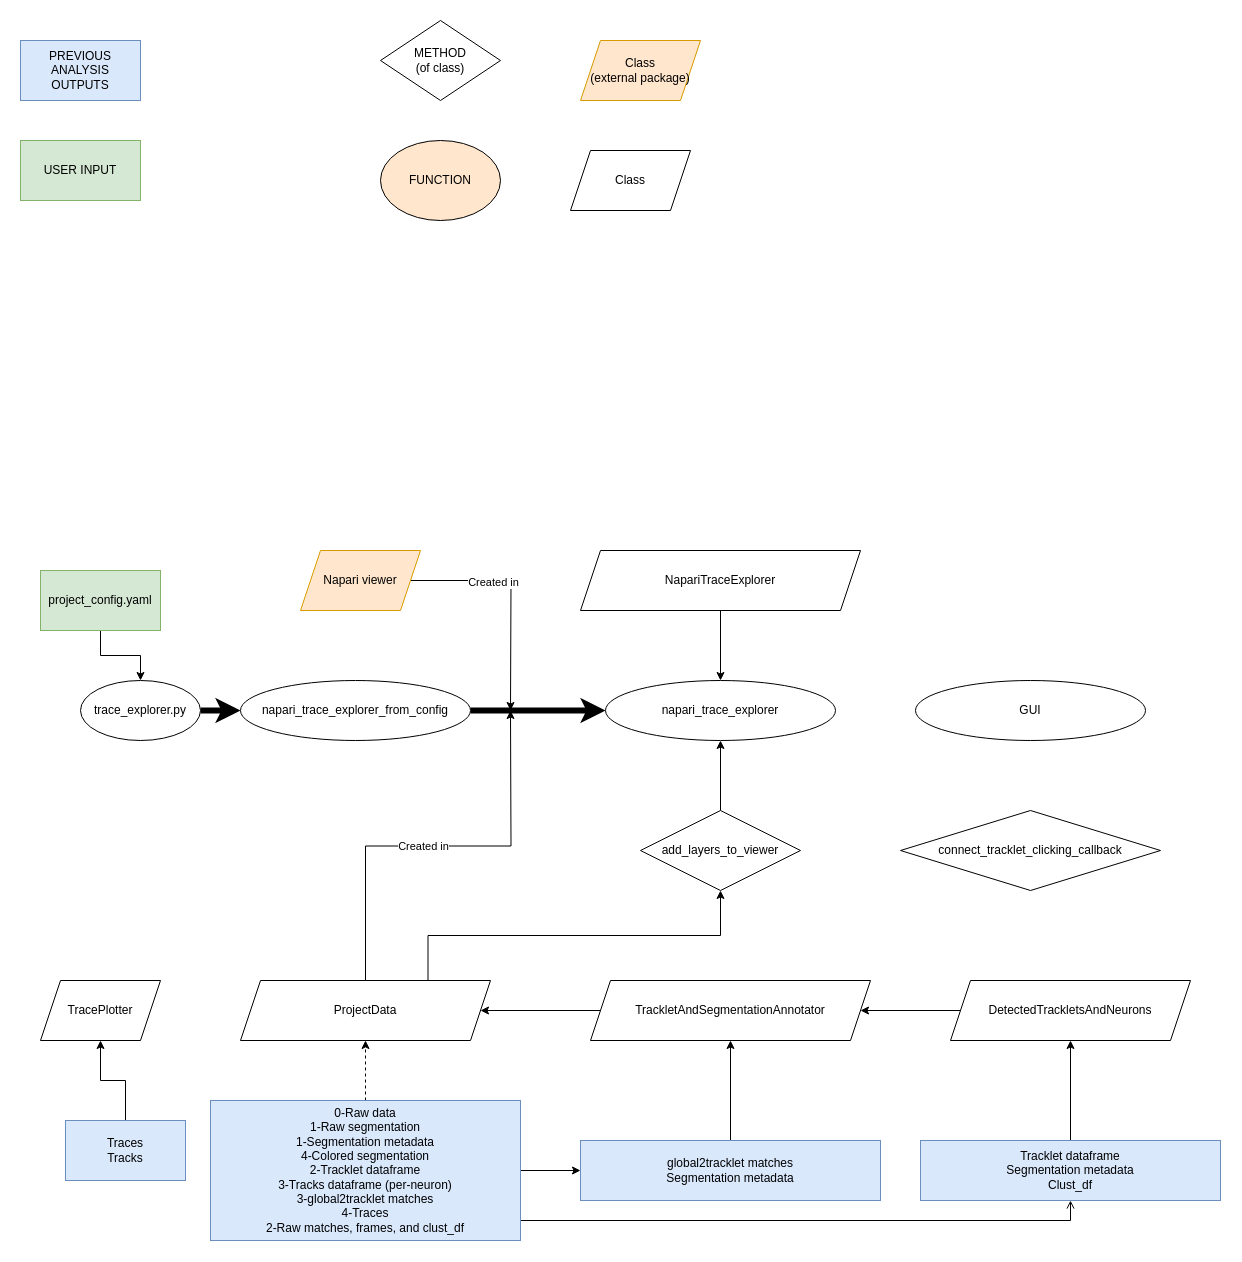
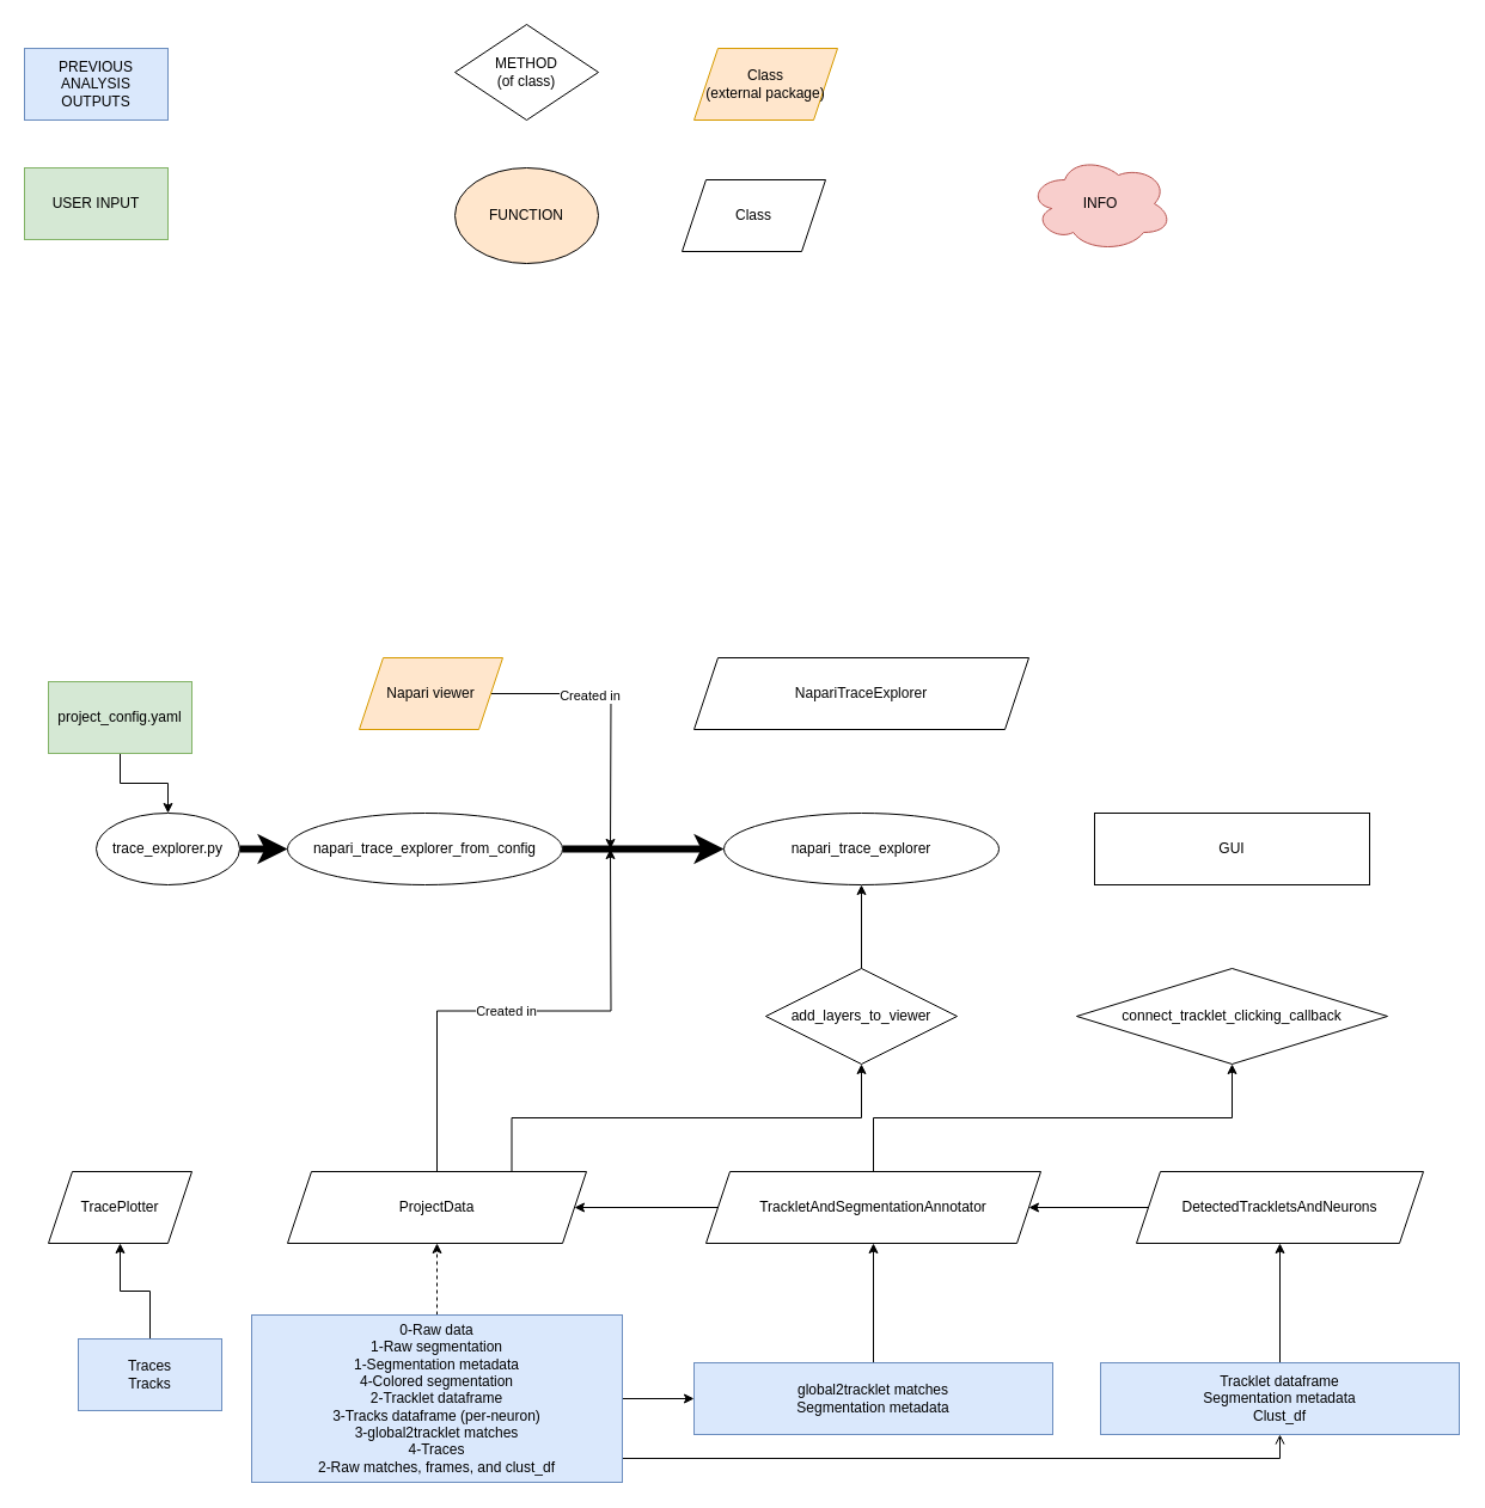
+ <mxCell id="44" value="INFO" style="ellipse;shape=cloud;whiteSpace=wrap;html=1;fillColor=#f8cecc;strokeColor=#b85450;" vertex="1" parent="1"><mxGeometry x="860" y="130" width="120" height="80" as="geometry" /></mxCell>
- <mxCell id="37" value="" style="edgeStyle=orthogonalEdgeStyle;rounded=0;orthogonalLoop=1;jettySize=auto;html=1;strokeWidth=1;" edge="1" parent="1" source="38" target="33"><mxGeometry relative="1" as="geometry" /></mxCell>
- <mxCell id="42" value="GUI" style="ellipse;whiteSpace=wrap;html=1;fontFamily=Helvetica;fontSize=12;align=center;" vertex="1" parent="1"><mxGeometry x="915" y="680" width="230" height="60" as="geometry" /></mxCell>
+ <mxCell id="42" value="GUI" style="whiteSpace=wrap;html=1;fontFamily=Helvetica;fontSize=12;align=center;rounded=0;" vertex="1" parent="1"><mxGeometry x="915" y="680" width="230" height="60" as="geometry" /></mxCell>
+ <mxCell id="24" style="edgeStyle=orthogonalEdgeStyle;rounded=0;orthogonalLoop=1;jettySize=auto;html=1;exitX=0.5;exitY=0;exitDx=0;exitDy=0;entryX=0.5;entryY=1;entryDx=0;entryDy=0;strokeWidth=1;" edge="1" parent="1" source="25" target="43"><mxGeometry relative="1" as="geometry" /></mxCell>
